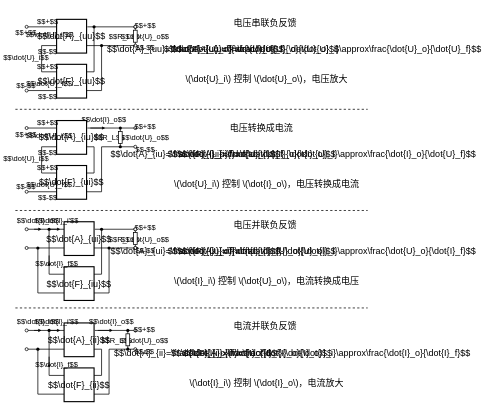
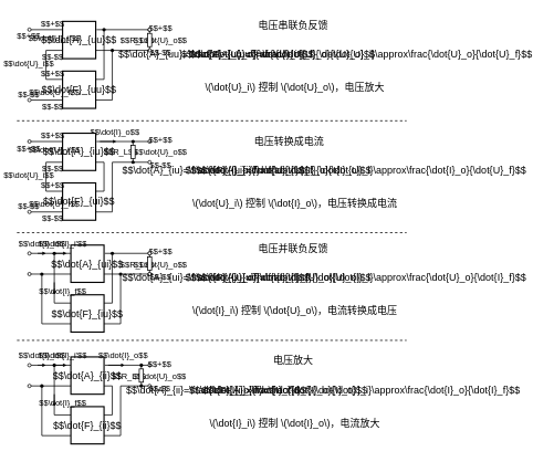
- <mxCell id="150" value="电流并联负反馈" style="text;html=1;align=center;verticalAlign=middle;resizable=1;points=[];autosize=1;strokeColor=none;fillColor=none;movable=1;rotatable=1;deletable=1;editable=1;connectable=1;" parent="1" vertex="1"><mxGeometry x="300" y="425" width="105" height="20" as="geometry" /></mxCell>
+ <mxCell id="150" value="电压放大" style="text;html=1;align=center;verticalAlign=middle;resizable=1;points=[];autosize=1;strokeColor=none;fillColor=none;movable=1;rotatable=1;deletable=1;editable=1;connectable=1;" parent="1" vertex="1"><mxGeometry x="300" y="425" width="105" height="20" as="geometry" /></mxCell>
